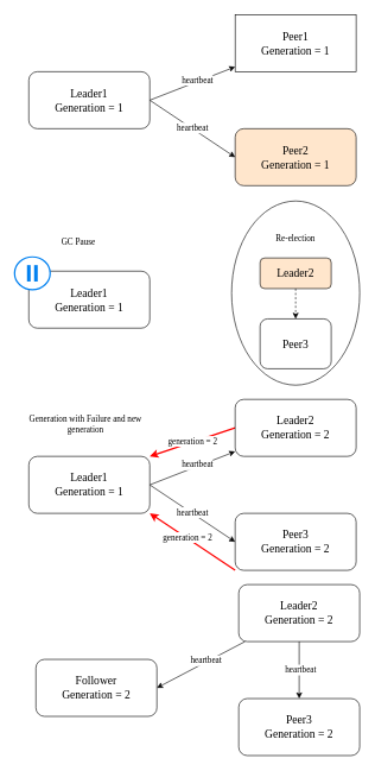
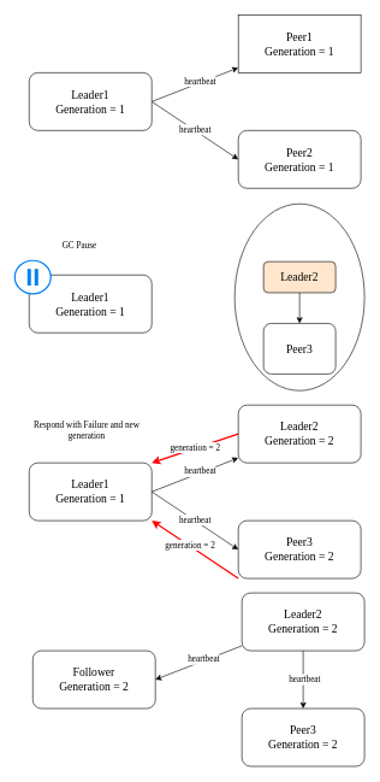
- <mxCell id="9" value="Peer2&lt;br&gt;Generation = 1" style="rounded=1;whiteSpace=wrap;html=1;fontSize=16;fontFamily=Fira Code Retina;fillColor=#ffe6cc;" vertex="1" parent="1"><mxGeometry x="330" y="180" width="170" height="80" as="geometry" /></mxCell>
+ <mxCell id="9" value="Peer2&lt;br&gt;Generation = 1" style="rounded=1;whiteSpace=wrap;html=1;fontSize=16;fontFamily=Fira Code Retina;" vertex="1" parent="1"><mxGeometry x="330" y="180" width="170" height="80" as="geometry" /></mxCell>
- <mxCell id="16" value="Re-election" style="text;html=1;strokeColor=none;fillColor=none;align=center;verticalAlign=middle;whiteSpace=wrap;rounded=0;fontFamily=Fira Code Retina;fontSize=12;" vertex="1" parent="1"><mxGeometry x="360" y="320" width="110" height="30" as="geometry" /></mxCell>
- <mxCell id="11" style="edgeStyle=none;rounded=0;orthogonalLoop=1;jettySize=auto;html=1;exitX=0.5;exitY=1;exitDx=0;exitDy=0;fontFamily=Fira Code Retina;fontSize=12;dashed=1;" edge="1" parent="1" source="12" target="15"><mxGeometry relative="1" as="geometry" /></mxCell>
+ <mxCell id="11" style="edgeStyle=none;rounded=0;orthogonalLoop=1;jettySize=auto;html=1;exitX=0.5;exitY=1;exitDx=0;exitDy=0;fontFamily=Fira Code Retina;fontSize=12;" edge="1" parent="1" source="12" target="15"><mxGeometry relative="1" as="geometry" /></mxCell>
- <mxCell id="28" value="Generation with Failure and new generation" style="text;html=1;strokeColor=none;fillColor=none;align=center;verticalAlign=middle;whiteSpace=wrap;rounded=0;fontFamily=Fira Code Retina;fontSize=12;" vertex="1" parent="1"><mxGeometry x="40" y="560" width="160" height="70" as="geometry" /></mxCell>
+ <mxCell id="28" value="Respond with Failure and new generation" style="text;html=1;strokeColor=none;fillColor=none;align=center;verticalAlign=middle;whiteSpace=wrap;rounded=0;fontFamily=Fira Code Retina;fontSize=12;" vertex="1" parent="1"><mxGeometry x="40" y="560" width="160" height="70" as="geometry" /></mxCell>
- <mxCell id="33" value="Follower&lt;br&gt;Generation = 2" style="rounded=1;whiteSpace=wrap;html=1;fontSize=16;fontFamily=Fira Code Retina;" vertex="1" parent="1"><mxGeometry x="50" y="925" width="170" height="80" as="geometry" /></mxCell>
+ <mxCell id="33" value="Follower&lt;br&gt;Generation = 2" style="rounded=1;whiteSpace=wrap;html=1;fontSize=16;fontFamily=Fira Code Retina;" vertex="1" parent="1"><mxGeometry x="45" y="900" width="170" height="80" as="geometry" /></mxCell>
